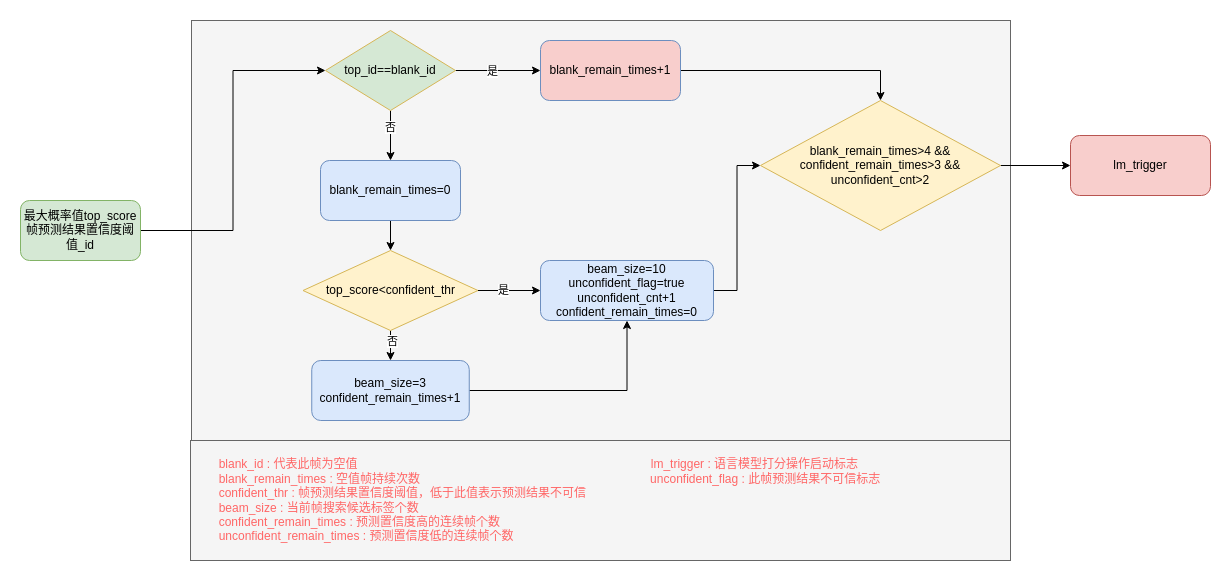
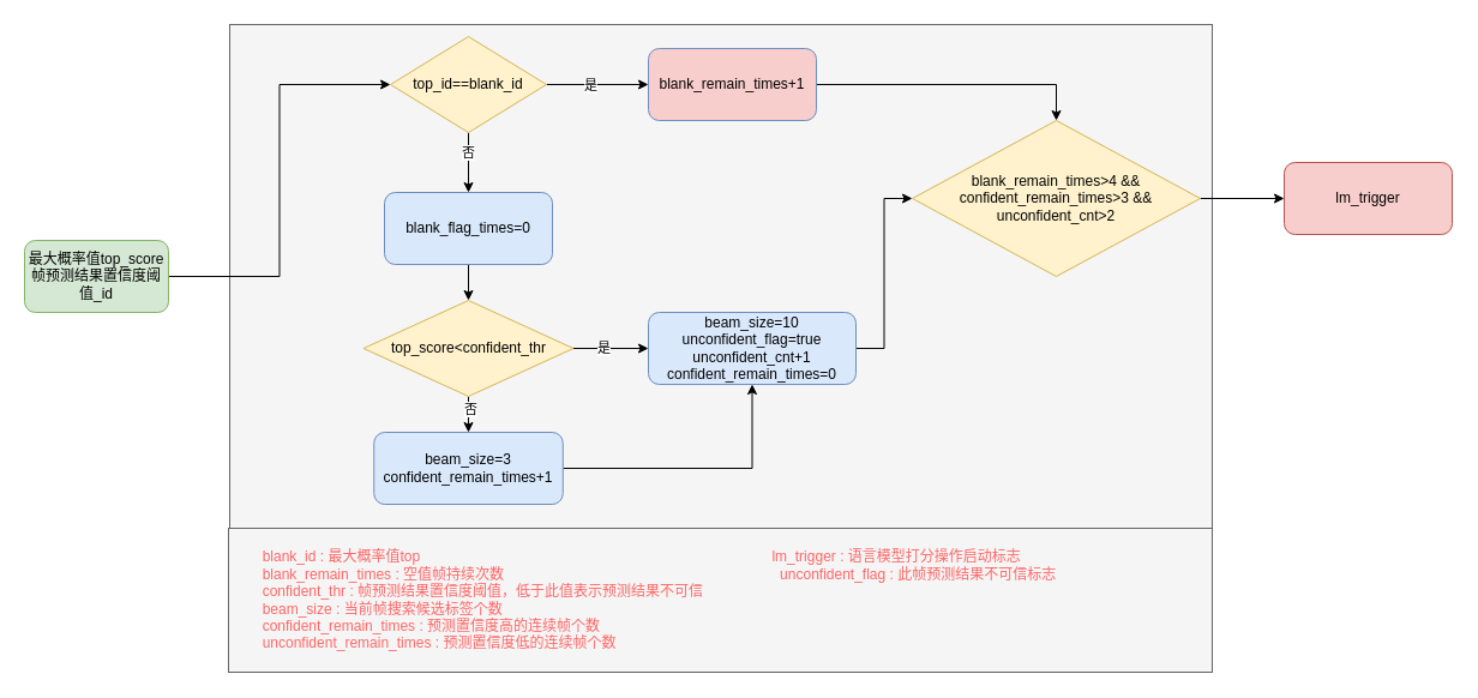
- <mxCell id="9" value="top_id==blank_id" style="rhombus;whiteSpace=wrap;html=1;fillColor=#d5e8d4;strokeColor=#d6b656;" vertex="1" parent="1"><mxGeometry x="325" y="30" width="130" height="80" as="geometry" /></mxCell>
+ <mxCell id="9" value="top_id==blank_id" style="rhombus;whiteSpace=wrap;html=1;fillColor=#fff2cc;strokeColor=#d6b656;" vertex="1" parent="1"><mxGeometry x="325" y="30" width="130" height="80" as="geometry" /></mxCell>
- <mxCell id="11" value="blank_remain_times=0" style="rounded=1;whiteSpace=wrap;html=1;fillColor=#dae8fc;strokeColor=#6c8ebf;" vertex="1" parent="1"><mxGeometry x="320" y="160" width="140" height="60" as="geometry" /></mxCell>
+ <mxCell id="11" value="blank_flag_times=0" style="rounded=1;whiteSpace=wrap;html=1;fillColor=#dae8fc;strokeColor=#6c8ebf;" vertex="1" parent="1"><mxGeometry x="320" y="160" width="140" height="60" as="geometry" /></mxCell>
- <mxCell id="26" value="&lt;div align=&quot;left&quot;&gt;&lt;font color=&quot;#FF6666&quot;&gt;&lt;span style=&quot;white-space: pre;&quot;&gt;&#09;&lt;/span&gt;blank_id : 代表此帧为空值&amp;nbsp;&amp;nbsp;&amp;nbsp;&amp;nbsp;&amp;nbsp;&amp;nbsp;&amp;nbsp;&amp;nbsp;&amp;nbsp;&amp;nbsp;&amp;nbsp;&amp;nbsp;&amp;nbsp;&amp;nbsp;&amp;nbsp;&amp;nbsp;&amp;nbsp;&amp;nbsp;&amp;nbsp;&amp;nbsp;&amp;nbsp;&amp;nbsp;&amp;nbsp;&amp;nbsp;&amp;nbsp;&amp;nbsp;&amp;nbsp;&amp;nbsp;&amp;nbsp;&amp;nbsp;&amp;nbsp;&amp;nbsp;&amp;nbsp;&amp;nbsp;&amp;nbsp;&amp;nbsp;&amp;nbsp;&amp;nbsp;&amp;nbsp;&amp;nbsp;&amp;nbsp;&amp;nbsp;&amp;nbsp;&amp;nbsp;&amp;nbsp;&amp;nbsp;&amp;nbsp;&amp;nbsp;&amp;nbsp;&amp;nbsp;&amp;nbsp;&amp;nbsp;&amp;nbsp;&amp;nbsp;&amp;nbsp;&amp;nbsp;&amp;nbsp;&amp;nbsp;&amp;nbsp;&amp;nbsp;&amp;nbsp;&amp;nbsp;&amp;nbsp;&amp;nbsp;&amp;nbsp;&amp;nbsp;&amp;nbsp;&amp;nbsp;&amp;nbsp;&amp;nbsp;&amp;nbsp;&amp;nbsp;&amp;nbsp;&amp;nbsp;&amp;nbsp;&amp;nbsp;&amp;nbsp;&amp;nbsp;&amp;nbsp;&amp;nbsp;&amp;nbsp;&amp;nbsp;&amp;nbsp;&amp;nbsp;&amp;nbsp;&amp;nbsp;&amp;nbsp; lm_trigger : 语言模型打分操作启动标志&lt;/font&gt;&lt;/div&gt;&lt;div align=&quot;left&quot;&gt;&lt;font color=&quot;#FF6666&quot;&gt;&lt;span style=&quot;white-space: pre;&quot;&gt;&#09;&lt;/span&gt;blank_remain_times : 空值帧持续次数&amp;nbsp;&amp;nbsp;&amp;nbsp;&amp;nbsp;&amp;nbsp;&amp;nbsp;&amp;nbsp;&amp;nbsp;&amp;nbsp;&amp;nbsp;&amp;nbsp;&amp;nbsp;&amp;nbsp;&amp;nbsp;&amp;nbsp;&amp;nbsp;&amp;nbsp;&amp;nbsp;&amp;nbsp;&amp;nbsp;&amp;nbsp;&amp;nbsp;&amp;nbsp;&amp;nbsp;&amp;nbsp;&amp;nbsp;&amp;nbsp;&amp;nbsp;&amp;nbsp;&amp;nbsp;&amp;nbsp;&amp;nbsp;&amp;nbsp;&amp;nbsp;&amp;nbsp;&amp;nbsp;&amp;nbsp;&amp;nbsp;&amp;nbsp;&amp;nbsp;&amp;nbsp;&amp;nbsp;&amp;nbsp;&amp;nbsp;&amp;nbsp;&amp;nbsp;&amp;nbsp;&amp;nbsp;&amp;nbsp;&amp;nbsp;&amp;nbsp;&amp;nbsp;&amp;nbsp;&amp;nbsp;&amp;nbsp;&amp;nbsp;&amp;nbsp;&amp;nbsp;&amp;nbsp;&amp;nbsp;&amp;nbsp;&amp;nbsp;&amp;nbsp;&amp;nbsp;&amp;nbsp;&amp;nbsp;&amp;nbsp;&amp;nbsp; unconfident_flag : 此帧预测结果不可信标志&lt;br&gt;&lt;/font&gt;&lt;/div&gt;&lt;div align=&quot;left&quot;&gt;&lt;font color=&quot;#FF6666&quot;&gt;&lt;span style=&quot;white-space: pre;&quot;&gt;&#09;&lt;/span&gt;confident_thr : 帧预测结果置信度阈值，低于此值表示预测结果不可信&lt;/font&gt;&lt;/div&gt;&lt;div align=&quot;left&quot;&gt;&lt;font color=&quot;#FF6666&quot;&gt;&lt;span style=&quot;white-space: pre;&quot;&gt;&#09;&lt;/span&gt;beam_size : 当前帧搜索候选标签个数&lt;/font&gt;&lt;/div&gt;&lt;div align=&quot;left&quot;&gt;&lt;font color=&quot;#FF6666&quot;&gt;&lt;span style=&quot;white-space: pre;&quot;&gt;&#09;&lt;/span&gt;confident_remain_times : 预测置信度高的连续帧个数&lt;/font&gt;&lt;/div&gt;&lt;div align=&quot;left&quot;&gt;&lt;font color=&quot;#FF6666&quot;&gt;&lt;span style=&quot;white-space: pre;&quot;&gt;&#09;&lt;/span&gt;unconfident_remain_times : 预测置信度低的连续帧个数&lt;br&gt;&lt;/font&gt; &lt;/div&gt;" style="text;html=1;strokeColor=#666666;fillColor=#f5f5f5;align=left;verticalAlign=middle;whiteSpace=wrap;rounded=0;fontColor=#333333;" vertex="1" parent="1"><mxGeometry x="190" y="440" width="820" height="120" as="geometry" /></mxCell>
+ <mxCell id="26" value="&lt;div align=&quot;left&quot;&gt;&lt;font color=&quot;#FF6666&quot;&gt;&lt;span style=&quot;white-space: pre;&quot;&gt;&#09;&lt;/span&gt;blank_id : 最大概率值top&amp;nbsp;&amp;nbsp;&amp;nbsp;&amp;nbsp;&amp;nbsp;&amp;nbsp;&amp;nbsp;&amp;nbsp;&amp;nbsp;&amp;nbsp;&amp;nbsp;&amp;nbsp;&amp;nbsp;&amp;nbsp;&amp;nbsp;&amp;nbsp;&amp;nbsp;&amp;nbsp;&amp;nbsp;&amp;nbsp;&amp;nbsp;&amp;nbsp;&amp;nbsp;&amp;nbsp;&amp;nbsp;&amp;nbsp;&amp;nbsp;&amp;nbsp;&amp;nbsp;&amp;nbsp;&amp;nbsp;&amp;nbsp;&amp;nbsp;&amp;nbsp;&amp;nbsp;&amp;nbsp;&amp;nbsp;&amp;nbsp;&amp;nbsp;&amp;nbsp;&amp;nbsp;&amp;nbsp;&amp;nbsp;&amp;nbsp;&amp;nbsp;&amp;nbsp;&amp;nbsp;&amp;nbsp;&amp;nbsp;&amp;nbsp;&amp;nbsp;&amp;nbsp;&amp;nbsp;&amp;nbsp;&amp;nbsp;&amp;nbsp;&amp;nbsp;&amp;nbsp;&amp;nbsp;&amp;nbsp;&amp;nbsp;&amp;nbsp;&amp;nbsp;&amp;nbsp;&amp;nbsp;&amp;nbsp;&amp;nbsp;&amp;nbsp;&amp;nbsp;&amp;nbsp;&amp;nbsp;&amp;nbsp;&amp;nbsp;&amp;nbsp;&amp;nbsp;&amp;nbsp;&amp;nbsp;&amp;nbsp;&amp;nbsp;&amp;nbsp;&amp;nbsp;&amp;nbsp;&amp;nbsp;&amp;nbsp;&amp;nbsp;&amp;nbsp;&amp;nbsp; lm_trigger : 语言模型打分操作启动标志&lt;/font&gt;&lt;/div&gt;&lt;div align=&quot;left&quot;&gt;&lt;font color=&quot;#FF6666&quot;&gt;&lt;span style=&quot;white-space: pre;&quot;&gt;&#09;&lt;/span&gt;blank_remain_times : 空值帧持续次数&amp;nbsp;&amp;nbsp;&amp;nbsp;&amp;nbsp;&amp;nbsp;&amp;nbsp;&amp;nbsp;&amp;nbsp;&amp;nbsp;&amp;nbsp;&amp;nbsp;&amp;nbsp;&amp;nbsp;&amp;nbsp;&amp;nbsp;&amp;nbsp;&amp;nbsp;&amp;nbsp;&amp;nbsp;&amp;nbsp;&amp;nbsp;&amp;nbsp;&amp;nbsp;&amp;nbsp;&amp;nbsp;&amp;nbsp;&amp;nbsp;&amp;nbsp;&amp;nbsp;&amp;nbsp;&amp;nbsp;&amp;nbsp;&amp;nbsp;&amp;nbsp;&amp;nbsp;&amp;nbsp;&amp;nbsp;&amp;nbsp;&amp;nbsp;&amp;nbsp;&amp;nbsp;&amp;nbsp;&amp;nbsp;&amp;nbsp;&amp;nbsp;&amp;nbsp;&amp;nbsp;&amp;nbsp;&amp;nbsp;&amp;nbsp;&amp;nbsp;&amp;nbsp;&amp;nbsp;&amp;nbsp;&amp;nbsp;&amp;nbsp;&amp;nbsp;&amp;nbsp;&amp;nbsp;&amp;nbsp;&amp;nbsp;&amp;nbsp;&amp;nbsp;&amp;nbsp;&amp;nbsp;&amp;nbsp;&amp;nbsp;&amp;nbsp; unconfident_flag : 此帧预测结果不可信标志&lt;br&gt;&lt;/font&gt;&lt;/div&gt;&lt;div align=&quot;left&quot;&gt;&lt;font color=&quot;#FF6666&quot;&gt;&lt;span style=&quot;white-space: pre;&quot;&gt;&#09;&lt;/span&gt;confident_thr : 帧预测结果置信度阈值，低于此值表示预测结果不可信&lt;/font&gt;&lt;/div&gt;&lt;div align=&quot;left&quot;&gt;&lt;font color=&quot;#FF6666&quot;&gt;&lt;span style=&quot;white-space: pre;&quot;&gt;&#09;&lt;/span&gt;beam_size : 当前帧搜索候选标签个数&lt;/font&gt;&lt;/div&gt;&lt;div align=&quot;left&quot;&gt;&lt;font color=&quot;#FF6666&quot;&gt;&lt;span style=&quot;white-space: pre;&quot;&gt;&#09;&lt;/span&gt;confident_remain_times : 预测置信度高的连续帧个数&lt;/font&gt;&lt;/div&gt;&lt;div align=&quot;left&quot;&gt;&lt;font color=&quot;#FF6666&quot;&gt;&lt;span style=&quot;white-space: pre;&quot;&gt;&#09;&lt;/span&gt;unconfident_remain_times : 预测置信度低的连续帧个数&lt;br&gt;&lt;/font&gt; &lt;/div&gt;" style="text;html=1;strokeColor=#666666;fillColor=#f5f5f5;align=left;verticalAlign=middle;whiteSpace=wrap;rounded=0;fontColor=#333333;" vertex="1" parent="1"><mxGeometry x="190" y="440" width="820" height="120" as="geometry" /></mxCell>
